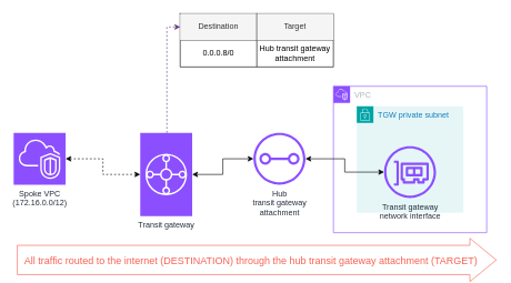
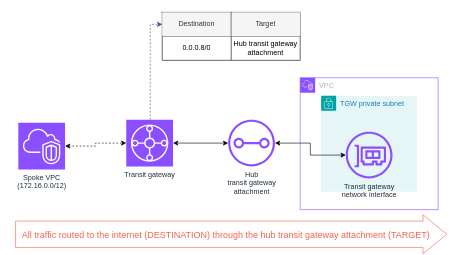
- <mxCell id="6" value="&lt;div&gt;Spoke VPC&lt;/div&gt;&lt;div&gt;(172.16.0.0/12)&lt;/div&gt;" style="sketch=0;points=[[0,0,0],[0.25,0,0],[0.5,0,0],[0.75,0,0],[1,0,0],[0,1,0],[0.25,1,0],[0.5,1,0],[0.75,1,0],[1,1,0],[0,0.25,0],[0,0.5,0],[0,0.75,0],[1,0.25,0],[1,0.5,0],[1,0.75,0]];outlineConnect=0;fontColor=#232F3E;fillColor=#8C4FFF;strokeColor=#ffffff;dashed=0;verticalLabelPosition=bottom;verticalAlign=top;align=center;html=1;fontSize=12;fontStyle=0;aspect=fixed;shape=mxgraph.aws4.resourceIcon;resIcon=mxgraph.aws4.vpc;" parent="1" vertex="1"><mxGeometry x="20" y="199" width="78" height="78" as="geometry" /></mxCell>
+ <mxCell id="6" value="&lt;div&gt;Spoke VPC&lt;/div&gt;&lt;div&gt;(172.16.0.0/12)&lt;/div&gt;" style="sketch=0;points=[[0,0,0],[0.25,0,0],[0.5,0,0],[0.75,0,0],[1,0,0],[0,1,0],[0.25,1,0],[0.5,1,0],[0.75,1,0],[1,1,0],[0,0.25,0],[0,0.5,0],[0,0.75,0],[1,0.25,0],[1,0.5,0],[1,0.75,0]];outlineConnect=0;fontColor=#232F3E;fillColor=#8C4FFF;strokeColor=#ffffff;dashed=0;verticalLabelPosition=bottom;verticalAlign=top;align=center;html=1;fontSize=12;fontStyle=0;aspect=fixed;shape=mxgraph.aws4.resourceIcon;resIcon=mxgraph.aws4.vpc;" parent="1" vertex="1"><mxGeometry x="30" y="204" width="78" height="78" as="geometry" /></mxCell>
- <mxCell id="11" value="Transit gateway" style="sketch=0;points=[[0,0,0],[0.25,0,0],[0.5,0,0],[0.75,0,0],[1,0,0],[0,1,0],[0.25,1,0],[0.5,1,0],[0.75,1,0],[1,1,0],[0,0.25,0],[0,0.5,0],[0,0.75,0],[1,0.25,0],[1,0.5,0],[1,0.75,0]];outlineConnect=0;fontColor=#232F3E;fillColor=#8C4FFF;strokeColor=#ffffff;dashed=0;verticalLabelPosition=bottom;verticalAlign=top;align=center;html=1;fontSize=12;fontStyle=0;aspect=fixed;shape=mxgraph.aws4.resourceIcon;resIcon=mxgraph.aws4.transit_gateway;" parent="1" vertex="1"><mxGeometry x="210" y="199" width="78" height="125" as="geometry" /></mxCell>
+ <mxCell id="11" value="Transit gateway" style="sketch=0;points=[[0,0,0],[0.25,0,0],[0.5,0,0],[0.75,0,0],[1,0,0],[0,1,0],[0.25,1,0],[0.5,1,0],[0.75,1,0],[1,1,0],[0,0.25,0],[0,0.5,0],[0,0.75,0],[1,0.25,0],[1,0.5,0],[1,0.75,0]];outlineConnect=0;fontColor=#232F3E;fillColor=#8C4FFF;strokeColor=#ffffff;dashed=0;verticalLabelPosition=bottom;verticalAlign=top;align=center;html=1;fontSize=12;fontStyle=0;aspect=fixed;shape=mxgraph.aws4.resourceIcon;resIcon=mxgraph.aws4.transit_gateway;" parent="1" vertex="1"><mxGeometry x="210" y="199" width="78" height="78" as="geometry" /></mxCell>
